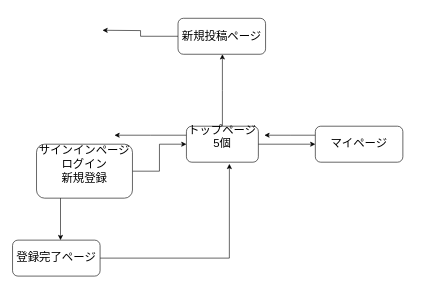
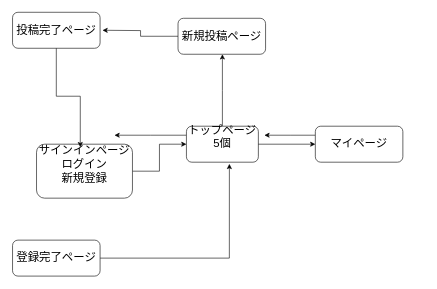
+ <mxCell id="8" value="&lt;font style=&quot;font-size: 19px&quot;&gt;投稿完了ページ&lt;/font&gt;" style="rounded=1;whiteSpace=wrap;html=1;" vertex="1" parent="2"><mxGeometry width="146" height="60" as="geometry" /></mxCell>
+ <mxCell id="11" style="edgeStyle=orthogonalEdgeStyle;rounded=0;orthogonalLoop=1;jettySize=auto;html=1;exitX=0.5;exitY=1;exitDx=0;exitDy=0;entryX=0.456;entryY=0.056;entryDx=0;entryDy=0;entryPerimeter=0;" edge="1" parent="2" source="8" target="10"><mxGeometry relative="1" as="geometry"><mxPoint x="73" y="160" as="targetPoint" /><Array as="points" /></mxGeometry></mxCell>
- <mxCell id="14" style="edgeStyle=orthogonalEdgeStyle;rounded=0;orthogonalLoop=1;jettySize=auto;html=1;" edge="1" parent="2" source="10" target="13"><mxGeometry relative="1" as="geometry"><mxPoint x="80" y="370" as="targetPoint" /><Array as="points"><mxPoint x="80" y="370" /><mxPoint x="80" y="370" /></Array></mxGeometry></mxCell>
